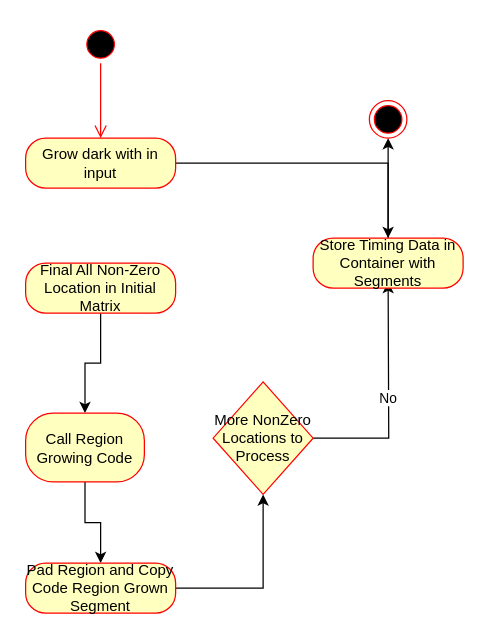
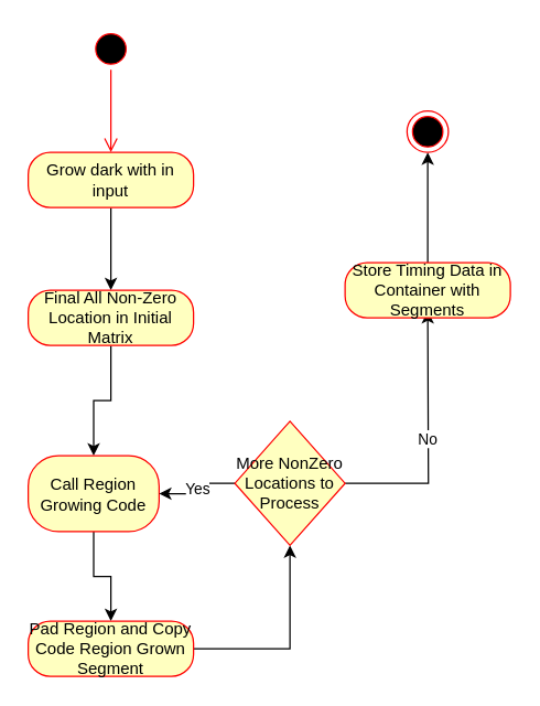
- <mxCell id="4" value="" style="edgeStyle=orthogonalEdgeStyle;rounded=0;orthogonalLoop=1;jettySize=auto;html=1;" edge="1" parent="1" source="5" target="16"><mxGeometry relative="1" as="geometry" /></mxCell>
+ <mxCell id="4" value="" style="edgeStyle=orthogonalEdgeStyle;rounded=0;orthogonalLoop=1;jettySize=auto;html=1;" edge="1" parent="1" source="5" target="7"><mxGeometry relative="1" as="geometry" /></mxCell>
+ <mxCell id="12" value="Yes" style="edgeStyle=orthogonalEdgeStyle;rounded=0;orthogonalLoop=1;jettySize=auto;html=1;entryX=1;entryY=0.5;entryDx=0;entryDy=0;" edge="1" parent="1" source="14" target="9"><mxGeometry relative="1" as="geometry"><mxPoint x="190" y="345" as="targetPoint" /></mxGeometry></mxCell>
